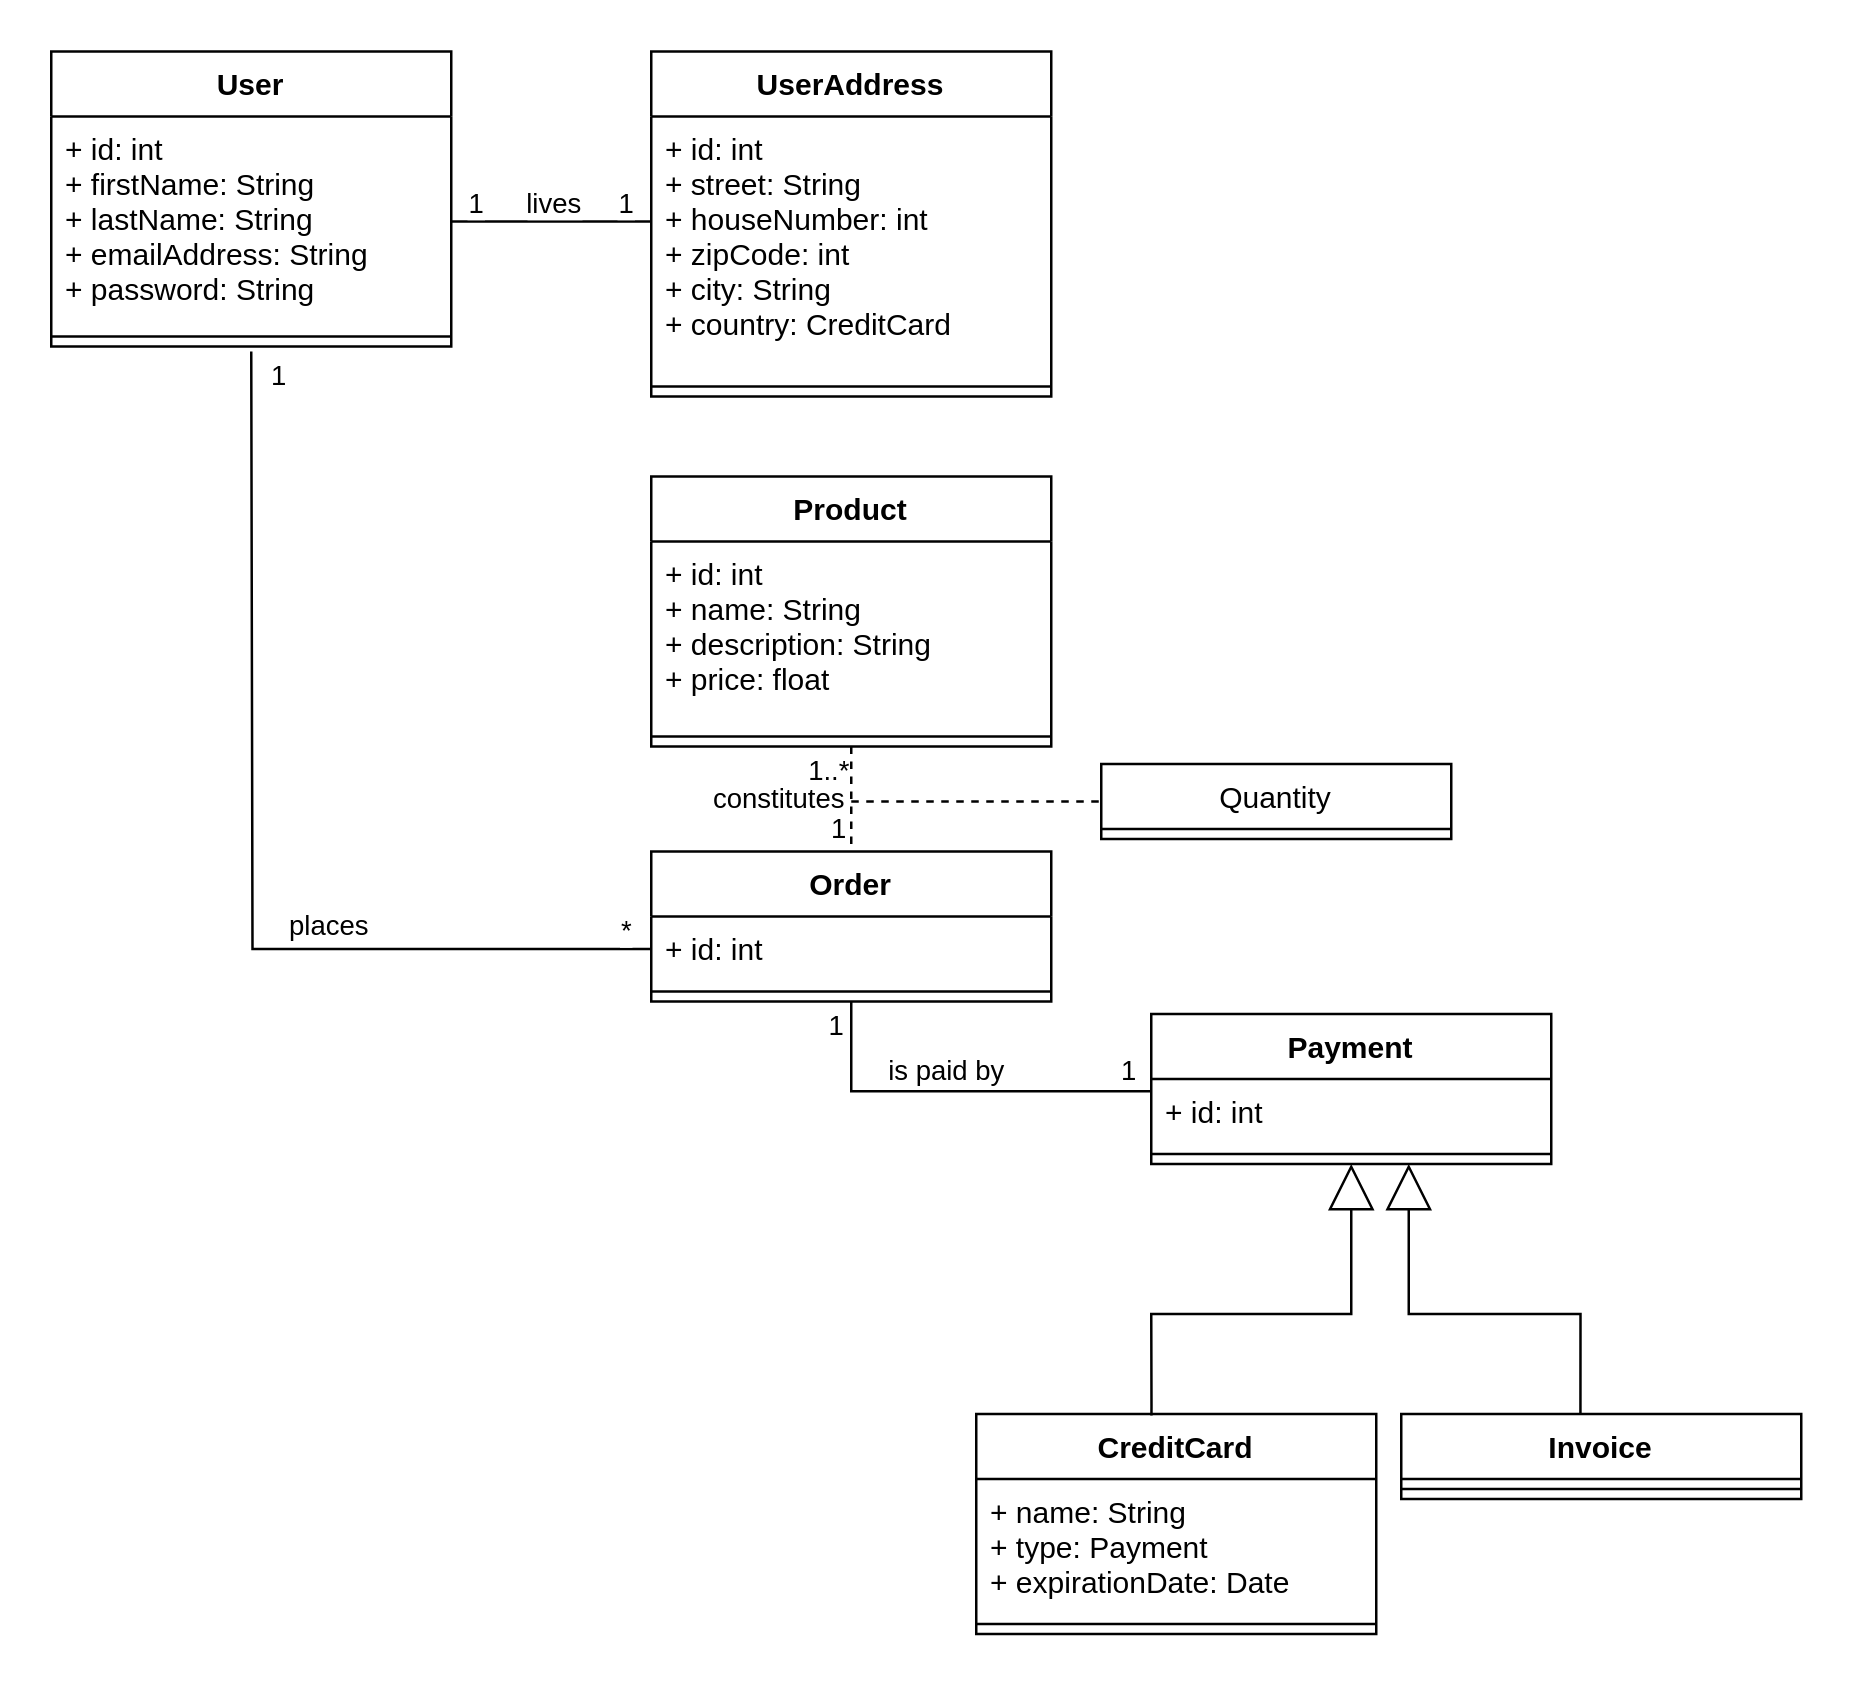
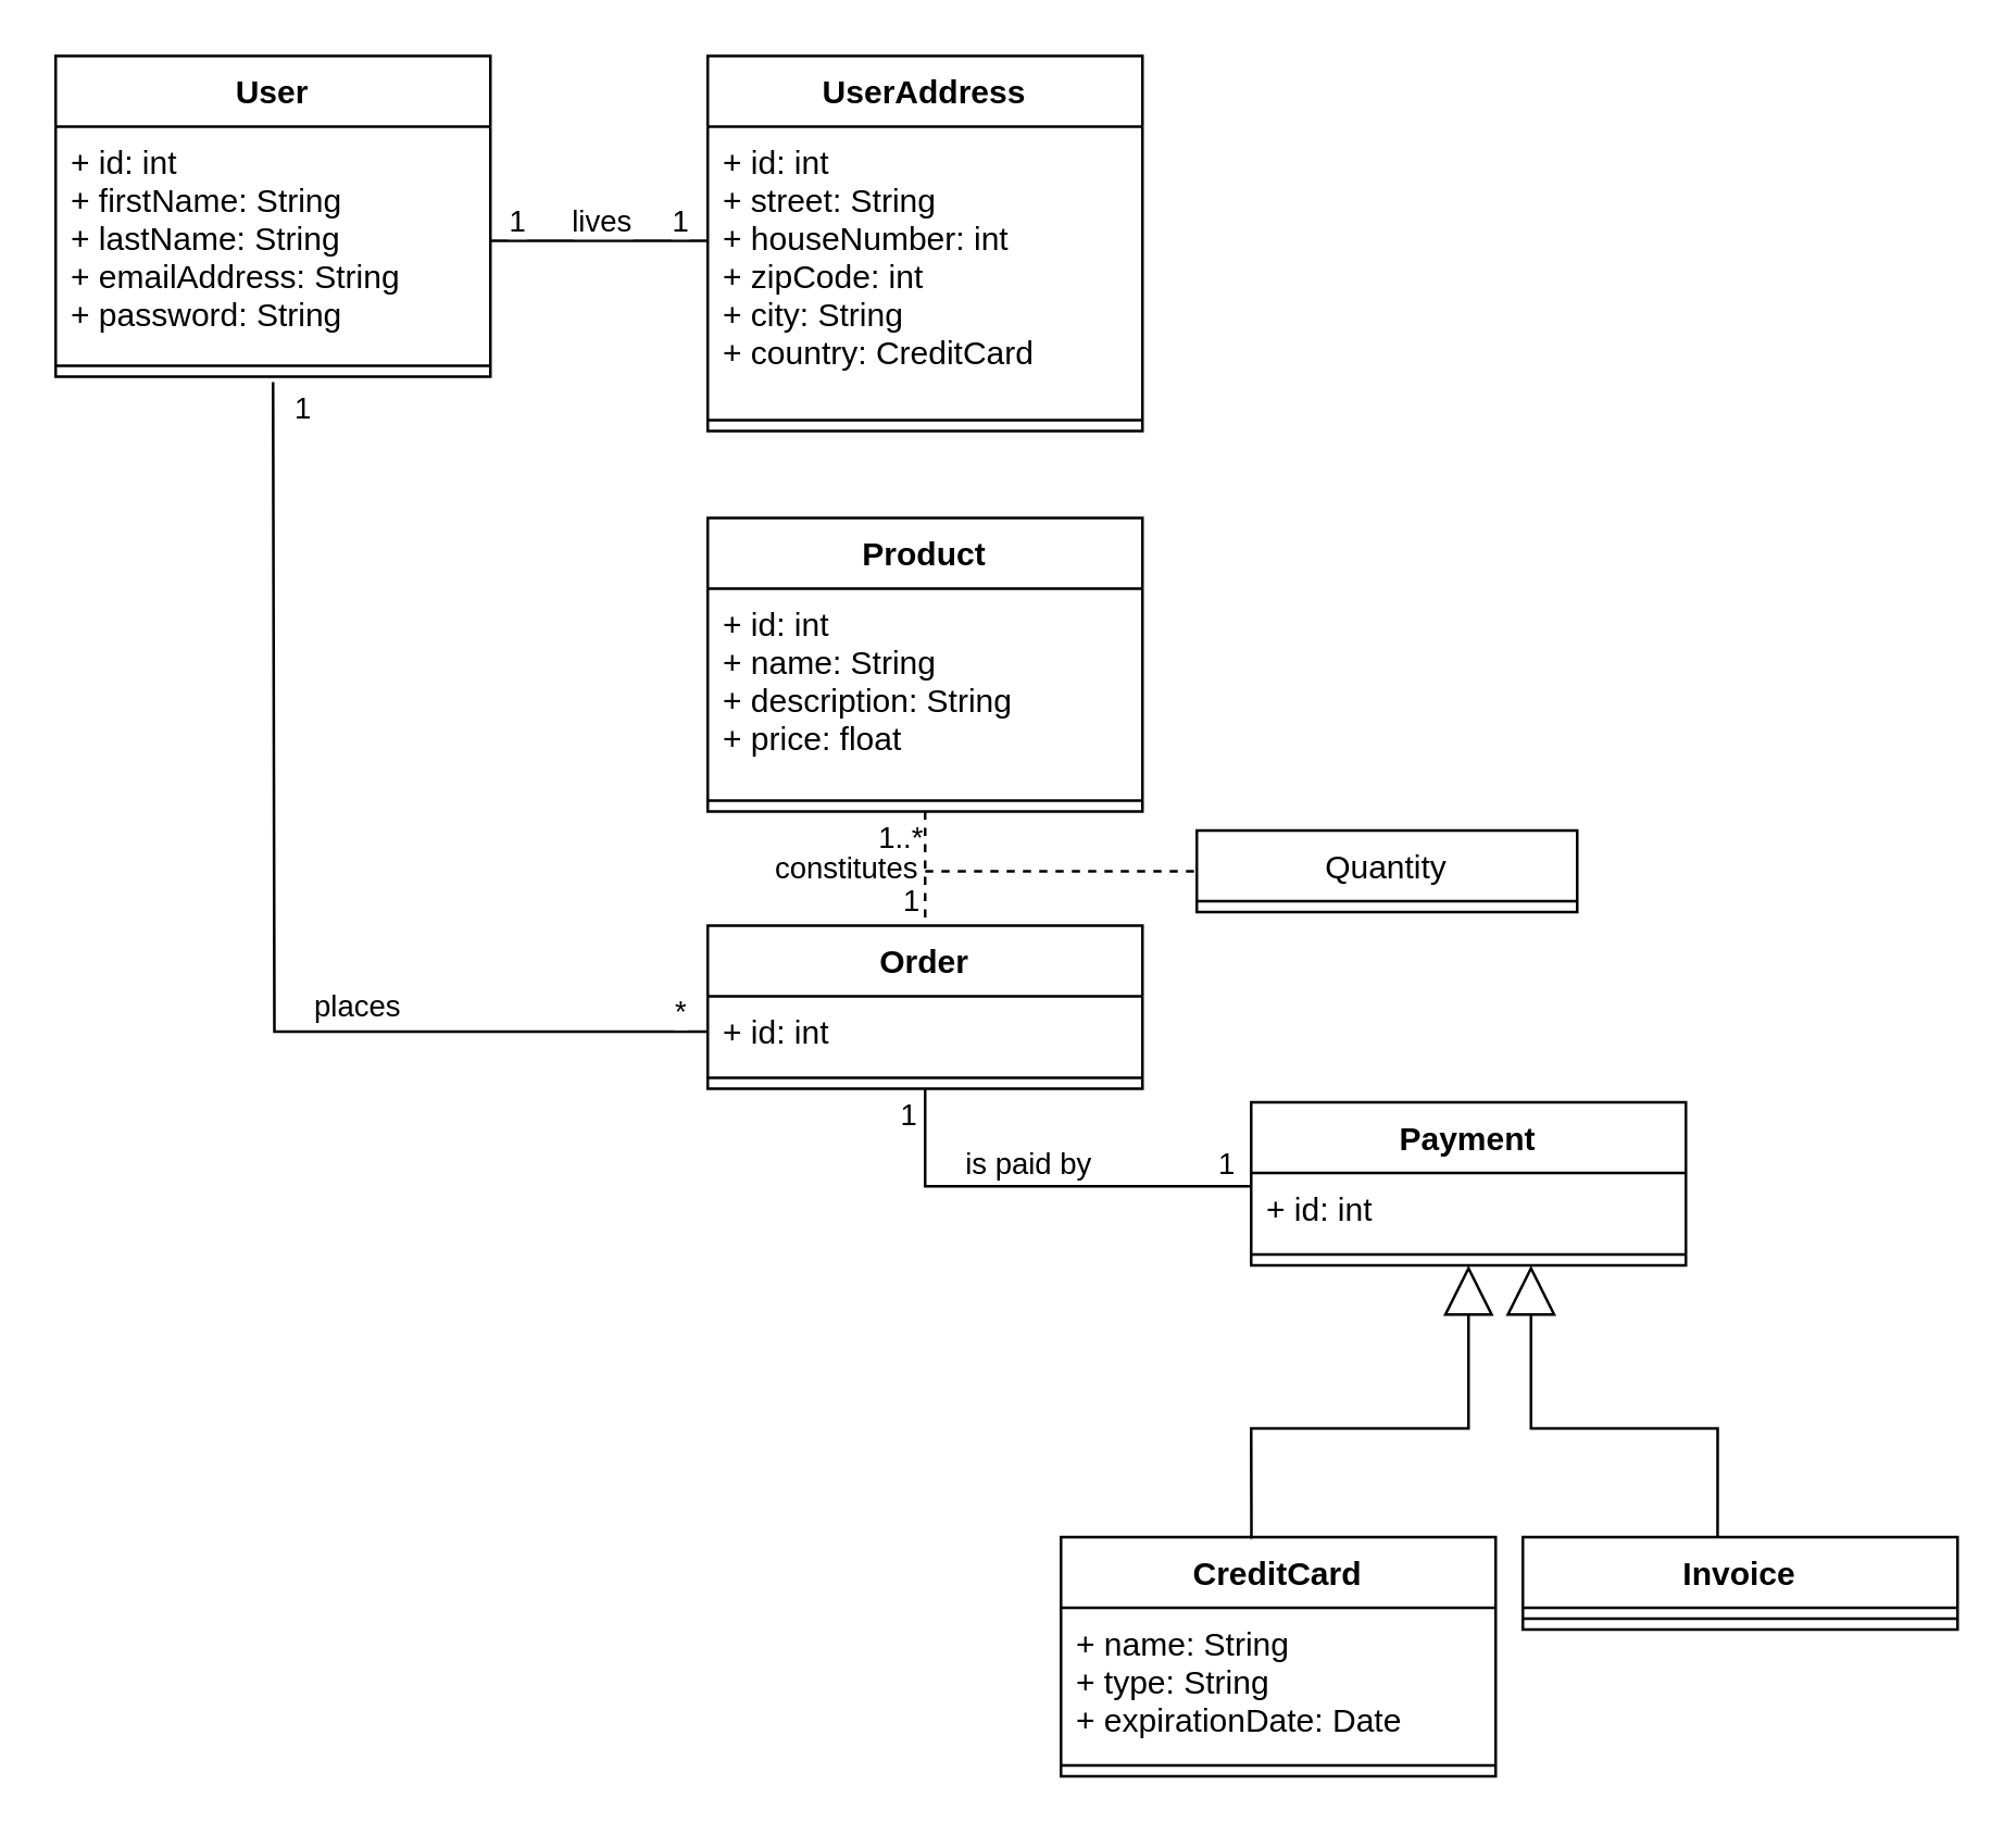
- <mxCell id="18" value="+ name: String&#10;+ type: Payment&#10;+ expirationDate: Date" style="text;strokeColor=none;fillColor=none;align=left;verticalAlign=top;spacingLeft=4;spacingRight=4;overflow=hidden;rotatable=0;points=[[0,0.5],[1,0.5]];portConstraint=eastwest;" vertex="1" parent="17"><mxGeometry y="26" width="160" height="54" as="geometry" /></mxCell>
+ <mxCell id="18" value="+ name: String&#10;+ type: String&#10;+ expirationDate: Date" style="text;strokeColor=none;fillColor=none;align=left;verticalAlign=top;spacingLeft=4;spacingRight=4;overflow=hidden;rotatable=0;points=[[0,0.5],[1,0.5]];portConstraint=eastwest;" vertex="1" parent="17"><mxGeometry y="26" width="160" height="54" as="geometry" /></mxCell>
